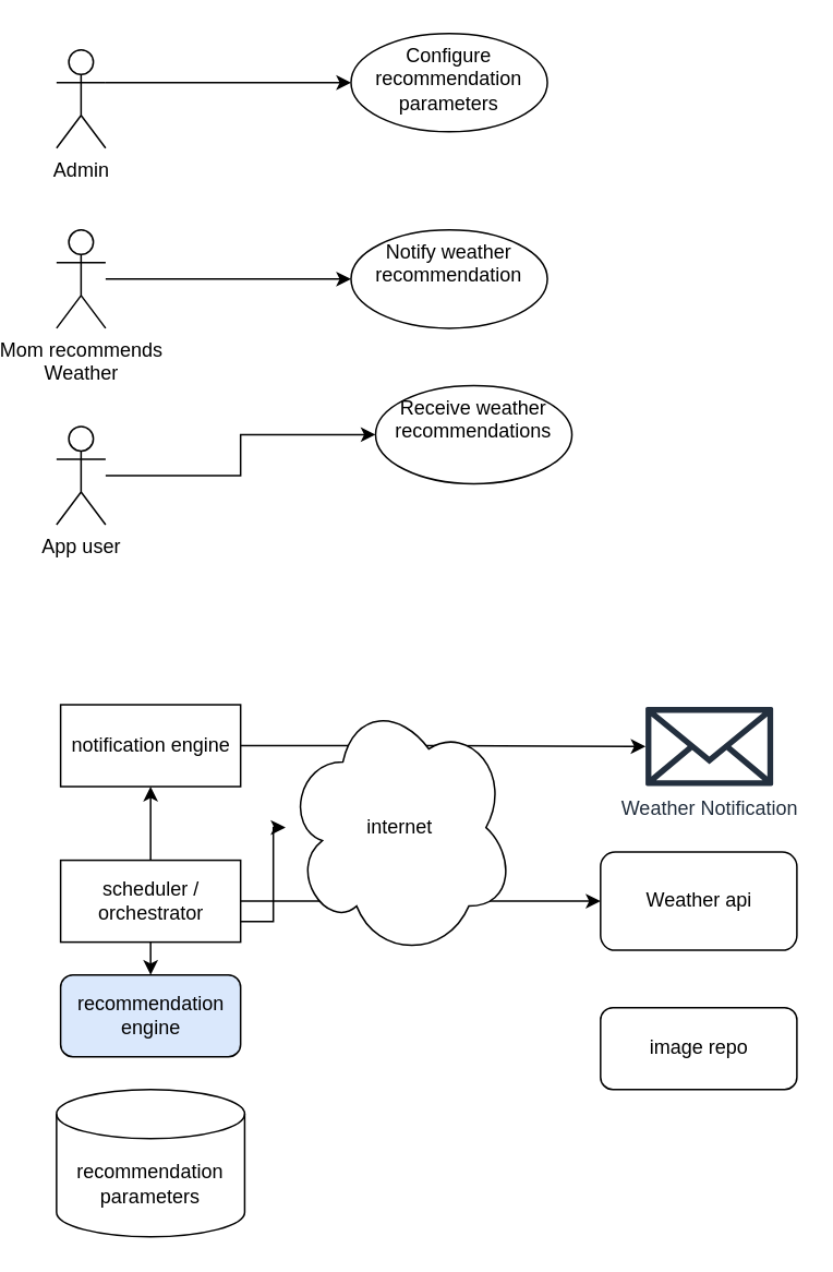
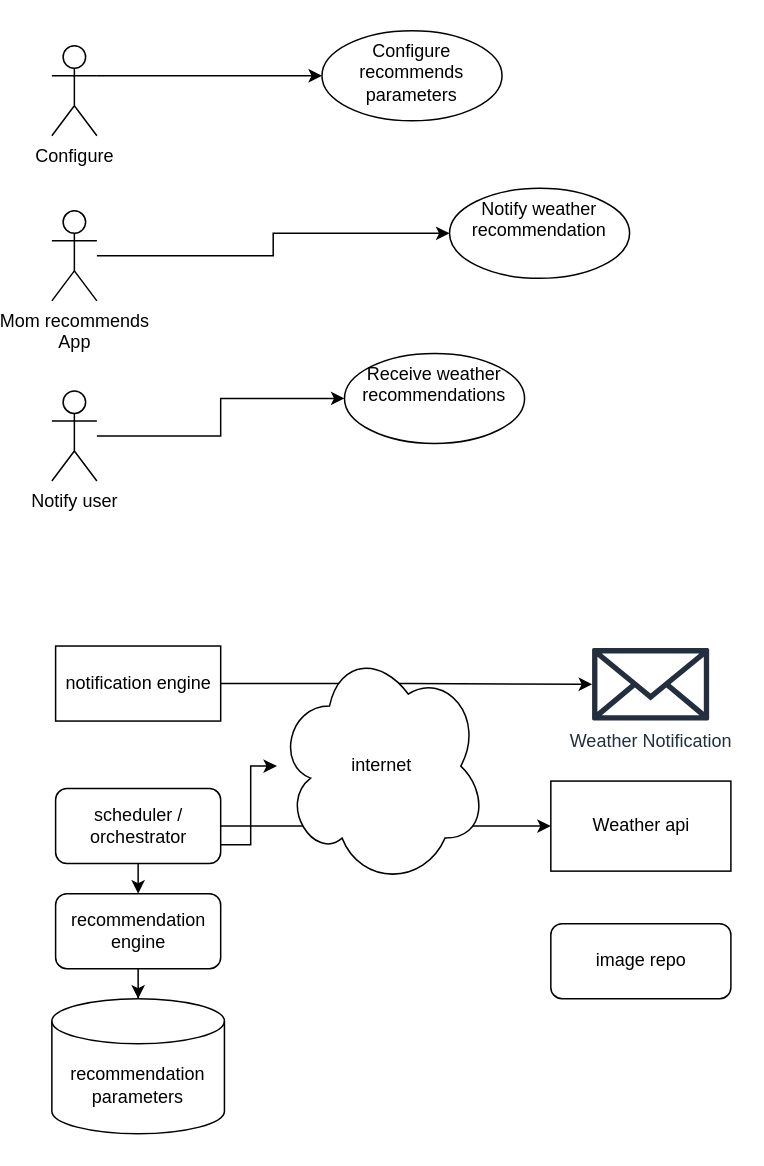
- <mxCell id="5" value="Configure&lt;br&gt;recommendation parameters" style="ellipse;whiteSpace=wrap;html=1;verticalAlign=top;" parent="1" vertex="1"><mxGeometry x="200" y="20" width="120" height="60" as="geometry" /></mxCell>
+ <mxCell id="5" value="Configure&lt;br&gt;recommends parameters" style="ellipse;whiteSpace=wrap;html=1;verticalAlign=top;" parent="1" vertex="1"><mxGeometry x="200" y="20" width="120" height="60" as="geometry" /></mxCell>
- <mxCell id="4" value="Admin" style="shape=umlActor;verticalLabelPosition=bottom;verticalAlign=top;html=1;outlineConnect=0;" parent="1" vertex="1"><mxGeometry x="20" y="30" width="30" height="60" as="geometry" /></mxCell>
+ <mxCell id="4" value="Configure" style="shape=umlActor;verticalLabelPosition=bottom;verticalAlign=top;html=1;outlineConnect=0;" parent="1" vertex="1"><mxGeometry x="20" y="30" width="30" height="60" as="geometry" /></mxCell>
- <mxCell id="19" value="Notify weather recommendation" style="ellipse;whiteSpace=wrap;html=1;verticalAlign=top;" vertex="1" parent="1"><mxGeometry x="200" y="140" width="120" height="60" as="geometry" /></mxCell>
+ <mxCell id="19" value="Notify weather recommendation" style="ellipse;whiteSpace=wrap;html=1;verticalAlign=top;" vertex="1" parent="1"><mxGeometry x="285" y="125" width="120" height="60" as="geometry" /></mxCell>
- <mxCell id="18" value="Mom recommends&lt;br&gt;Weather" style="shape=umlActor;verticalLabelPosition=bottom;verticalAlign=top;html=1;outlineConnect=0;" vertex="1" parent="1"><mxGeometry x="20" y="140" width="30" height="60" as="geometry" /></mxCell>
+ <mxCell id="18" value="Mom recommends&lt;br&gt;App" style="shape=umlActor;verticalLabelPosition=bottom;verticalAlign=top;html=1;outlineConnect=0;" vertex="1" parent="1"><mxGeometry x="20" y="140" width="30" height="60" as="geometry" /></mxCell>
- <mxCell id="21" value="App user" style="shape=umlActor;verticalLabelPosition=bottom;verticalAlign=top;html=1;outlineConnect=0;" vertex="1" parent="1"><mxGeometry x="20" y="260" width="30" height="60" as="geometry" /></mxCell>
+ <mxCell id="21" value="Notify user" style="shape=umlActor;verticalLabelPosition=bottom;verticalAlign=top;html=1;outlineConnect=0;" vertex="1" parent="1"><mxGeometry x="20" y="260" width="30" height="60" as="geometry" /></mxCell>
- <mxCell id="12" value="internet" style="ellipse;shape=cloud;whiteSpace=wrap;html=1;" vertex="1" parent="1"><mxGeometry x="160" y="425" width="140" height="160" as="geometry" /></mxCell>
+ <mxCell id="12" value="internet" style="ellipse;shape=cloud;whiteSpace=wrap;html=1;" vertex="1" parent="1"><mxGeometry x="170" y="430" width="140" height="160" as="geometry" /></mxCell>
- <mxCell id="9" style="edgeStyle=orthogonalEdgeStyle;rounded=0;orthogonalLoop=1;jettySize=auto;html=1;exitX=0.5;exitY=0;exitDx=0;exitDy=0;entryX=0.5;entryY=1;entryDx=0;entryDy=0;" edge="1" parent="1" source="10" target="23"><mxGeometry relative="1" as="geometry" /></mxCell>
- <mxCell id="10" value="scheduler / orchestrator" style="whiteSpace=wrap;html=1;rounded=0;" vertex="1" parent="1"><mxGeometry x="22.5" y="525" width="110" height="50" as="geometry" /></mxCell>
+ <mxCell id="10" value="scheduler / orchestrator" style="rounded=1;whiteSpace=wrap;html=1;" vertex="1" parent="1"><mxGeometry x="22.5" y="525" width="110" height="50" as="geometry" /></mxCell>
- <mxCell id="11" value="Weather api" style="rounded=1;whiteSpace=wrap;html=1;" vertex="1" parent="1"><mxGeometry x="352.5" y="520" width="120" height="60" as="geometry" /></mxCell>
+ <mxCell id="11" value="Weather api" style="whiteSpace=wrap;html=1;rounded=0;" vertex="1" parent="1"><mxGeometry x="352.5" y="520" width="120" height="60" as="geometry" /></mxCell>
- <mxCell id="14" value="recommendation engine" style="rounded=1;whiteSpace=wrap;html=1;fillColor=#dae8fc;" vertex="1" parent="1"><mxGeometry x="22.5" y="595" width="110" height="50" as="geometry" /></mxCell>
+ <mxCell id="14" value="recommendation engine" style="rounded=1;whiteSpace=wrap;html=1;" vertex="1" parent="1"><mxGeometry x="22.5" y="595" width="110" height="50" as="geometry" /></mxCell>
+ <mxCell id="13" style="edgeStyle=orthogonalEdgeStyle;rounded=0;orthogonalLoop=1;jettySize=auto;html=1;" edge="1" parent="1" source="14" target="16"><mxGeometry relative="1" as="geometry" /></mxCell>
